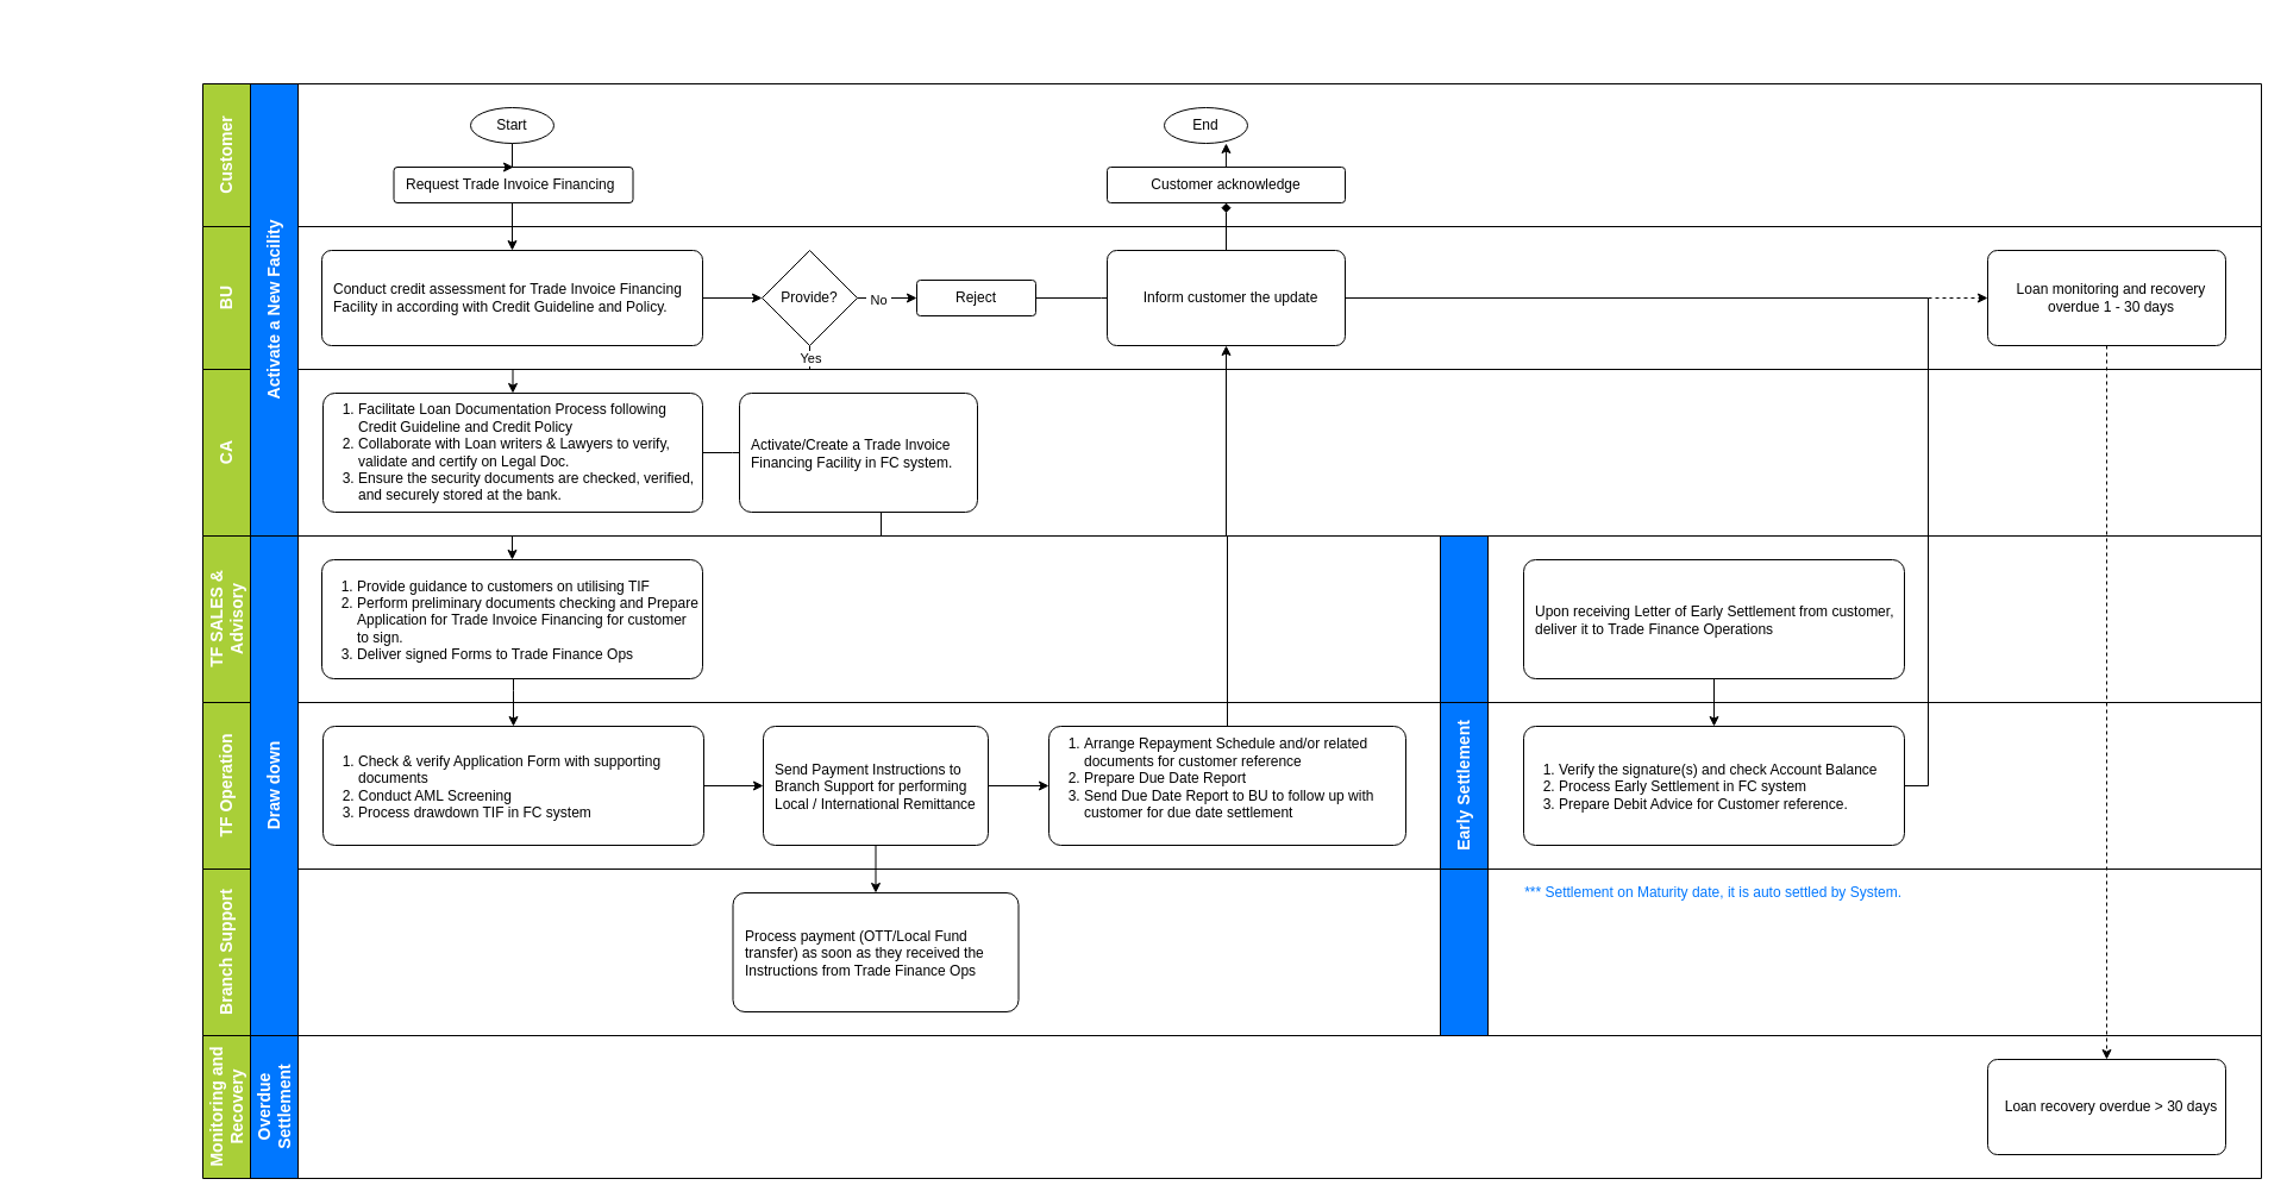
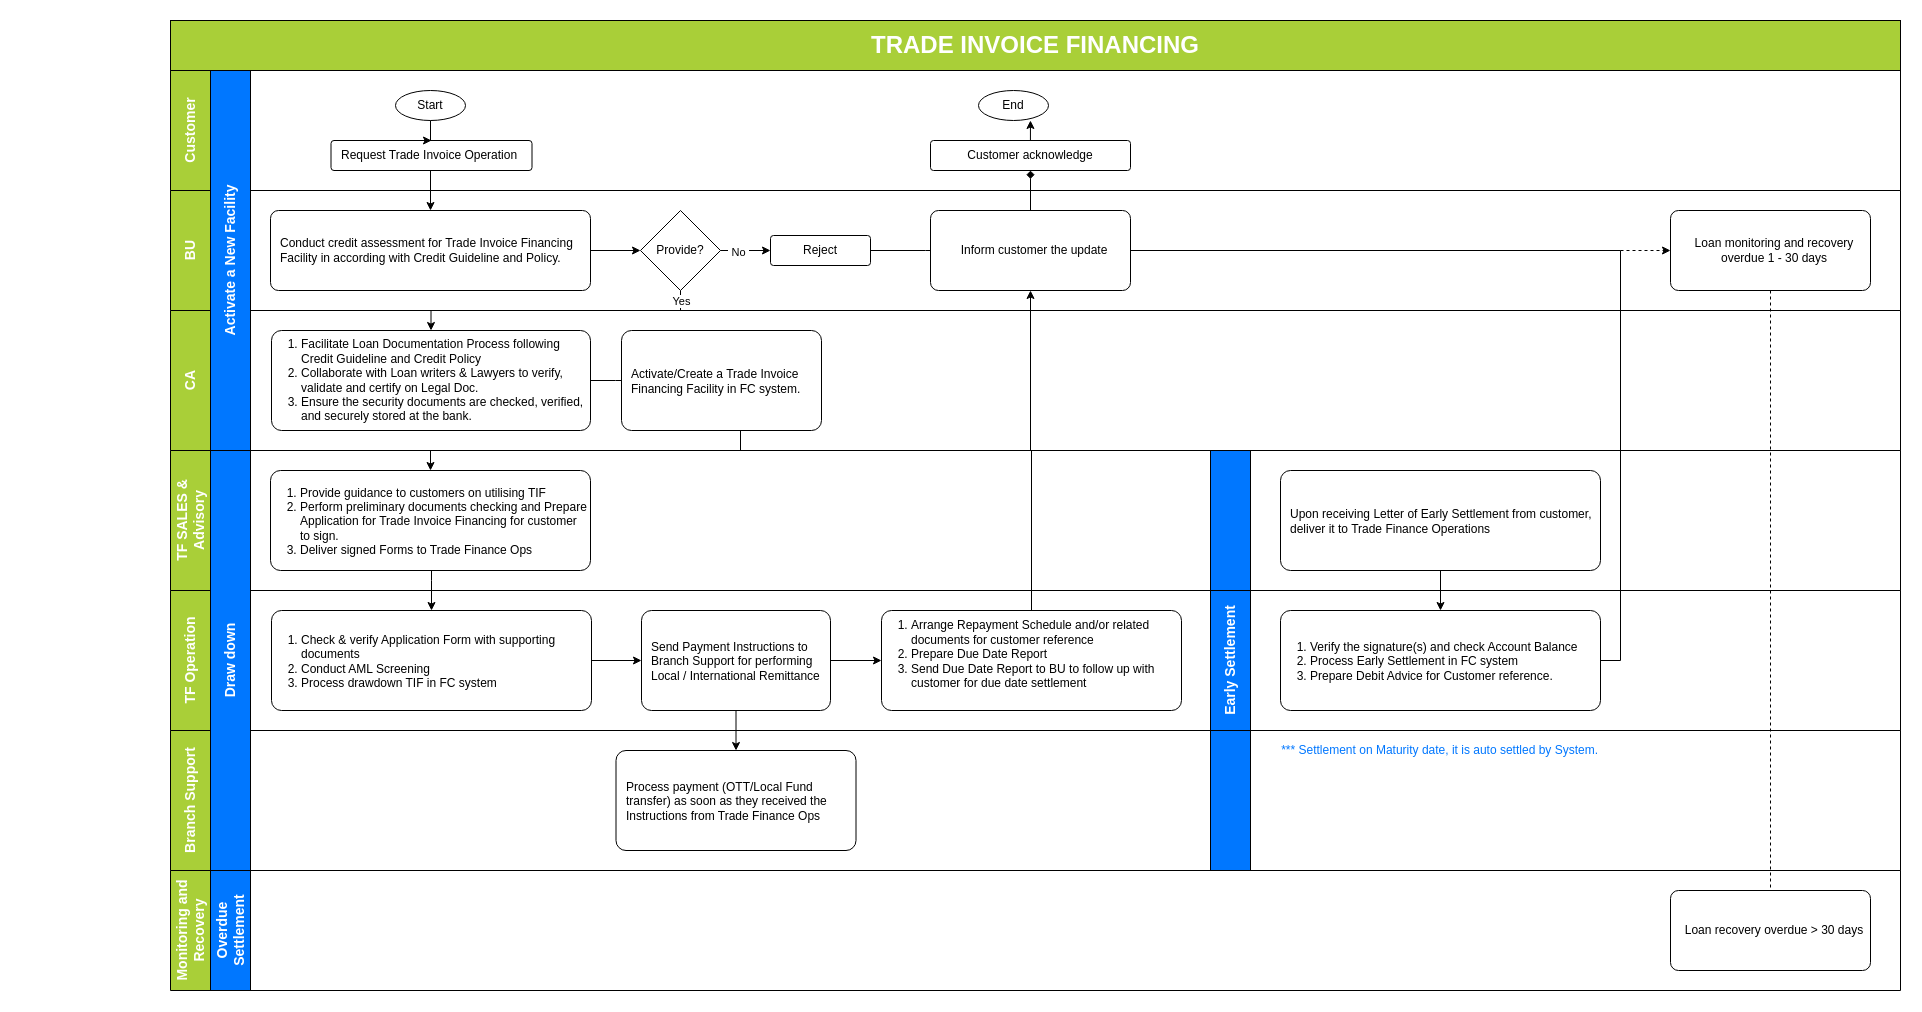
+ <mxCell id="13" value="&lt;font style=&quot;font-size: 24px;&quot;&gt;TRADE INVOICE FINANCING&lt;/font&gt;" style="text;html=1;align=center;verticalAlign=middle;whiteSpace=wrap;rounded=0;fontStyle=1;fontSize=18;fillColor=#A9CF38;strokeColor=#000000;fontColor=#FFFFFF;" vertex="1" parent="1"><mxGeometry x="170" y="20" width="1730" height="50" as="geometry" /></mxCell>
- <mxCell id="32" value="Request Trade Invoice Financing" style="rounded=1;whiteSpace=wrap;html=1;arcSize=10;spacingLeft=8;align=left;" vertex="1" parent="31"><mxGeometry x="160.5" y="70" width="201" height="30" as="geometry" /></mxCell>
+ <mxCell id="32" value="Request Trade Invoice Operation" style="rounded=1;whiteSpace=wrap;html=1;arcSize=10;spacingLeft=8;align=left;" vertex="1" parent="31"><mxGeometry x="160.5" y="70" width="201" height="30" as="geometry" /></mxCell>
- <mxCell id="53" style="edgeStyle=orthogonalEdgeStyle;rounded=0;orthogonalLoop=1;jettySize=auto;html=1;entryX=0.5;entryY=0;entryDx=0;entryDy=0;dashed=1;" edge="1" parent="1" source="45" target="52"><mxGeometry relative="1" as="geometry" /></mxCell>
+ <mxCell id="53" style="edgeStyle=orthogonalEdgeStyle;rounded=0;orthogonalLoop=1;jettySize=auto;html=1;entryX=0.5;entryY=0;entryDx=0;entryDy=0;dashed=1;endArrow=none;" edge="1" parent="1" source="45" target="52"><mxGeometry relative="1" as="geometry" /></mxCell>
